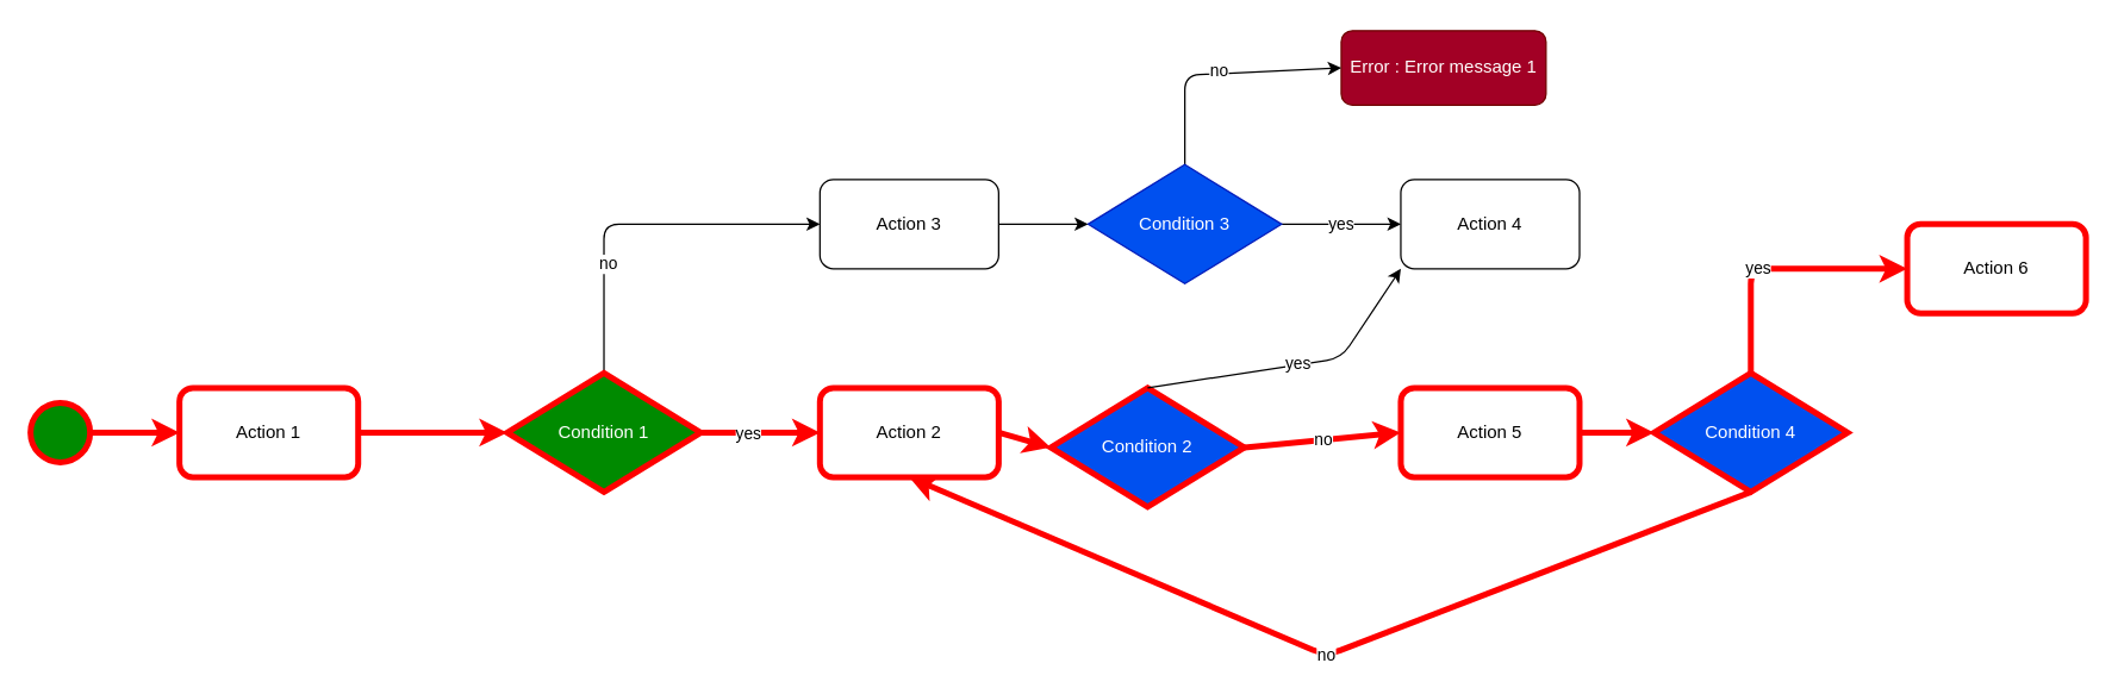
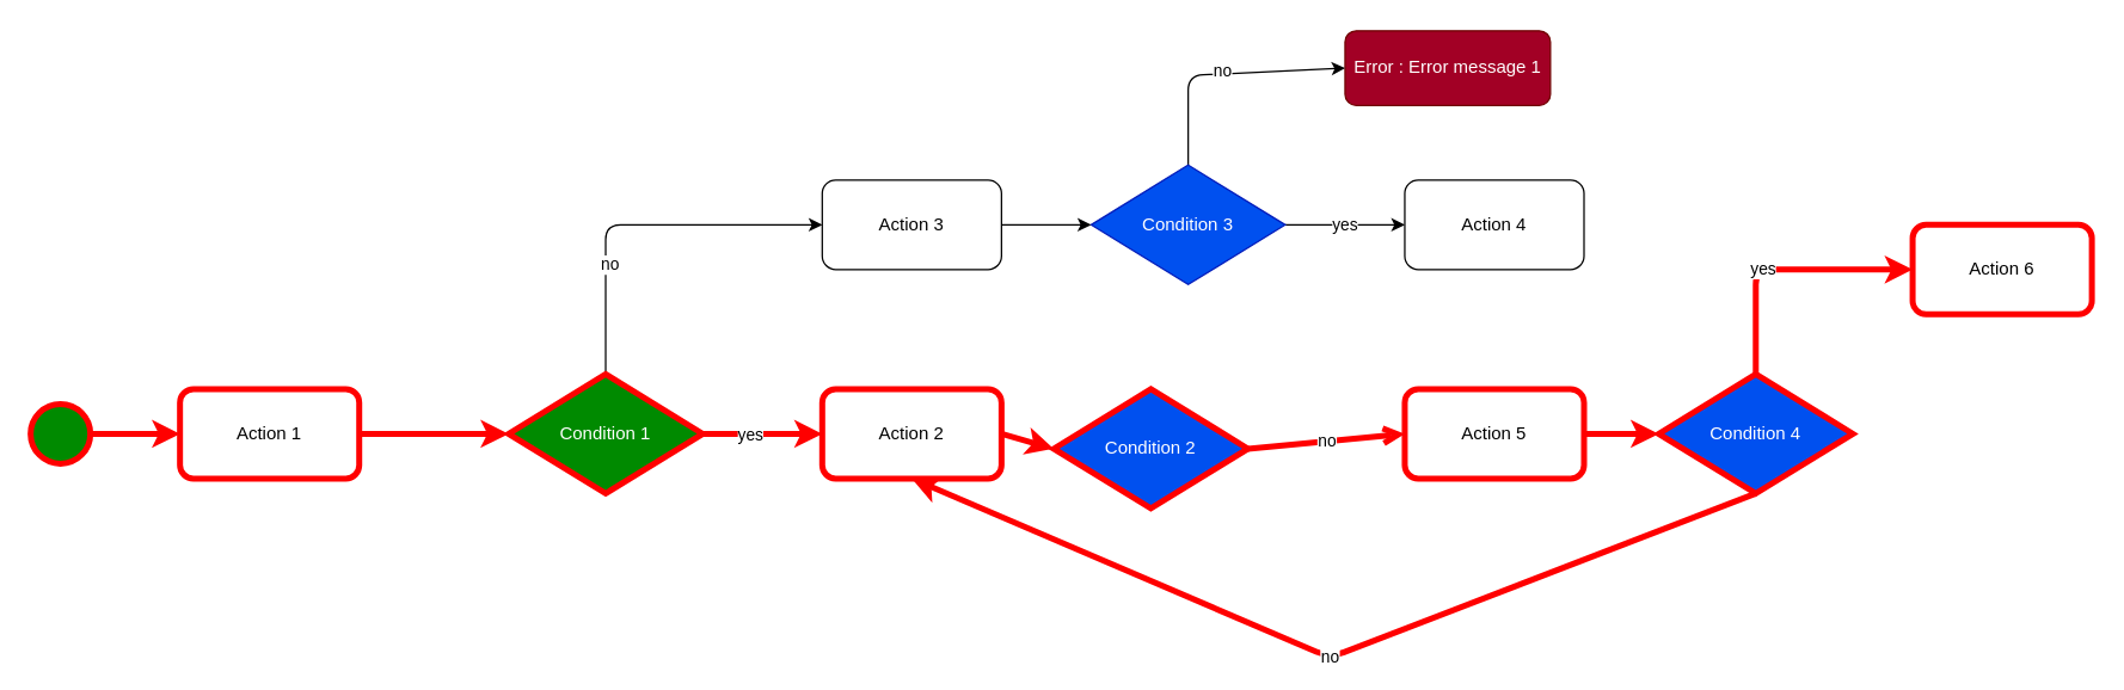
- <mxCell id="23" value="yes" style="edgeStyle=none;html=1;exitX=0.5;exitY=0;exitDx=0;exitDy=0;entryX=0;entryY=1;entryDx=0;entryDy=0;" parent="1" source="13" target="22" edge="1"><mxGeometry relative="1" as="geometry"><mxPoint x="870" y="160" as="sourcePoint" /><mxPoint x="950" y="160" as="targetPoint" /><Array as="points"><mxPoint x="900" y="240" /></Array></mxGeometry></mxCell>
- <mxCell id="12" value="no" style="edgeStyle=none;html=1;exitX=1;exitY=0.5;exitDx=0;exitDy=0;entryX=0;entryY=0.5;entryDx=0;entryDy=0;strokeColor=#FF0000;strokeWidth=4;" parent="1" source="13" target="25" edge="1"><mxGeometry relative="1" as="geometry" /></mxCell>
+ <mxCell id="12" value="no" style="edgeStyle=none;html=1;exitX=1;exitY=0.5;exitDx=0;exitDy=0;entryX=0;entryY=0.5;entryDx=0;entryDy=0;strokeColor=#FF0000;strokeWidth=4;endArrow=open;" parent="1" source="13" target="25" edge="1"><mxGeometry relative="1" as="geometry" /></mxCell>
